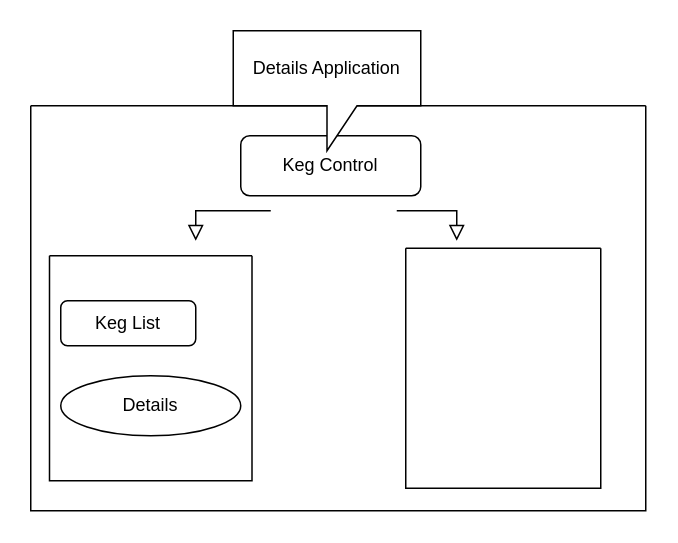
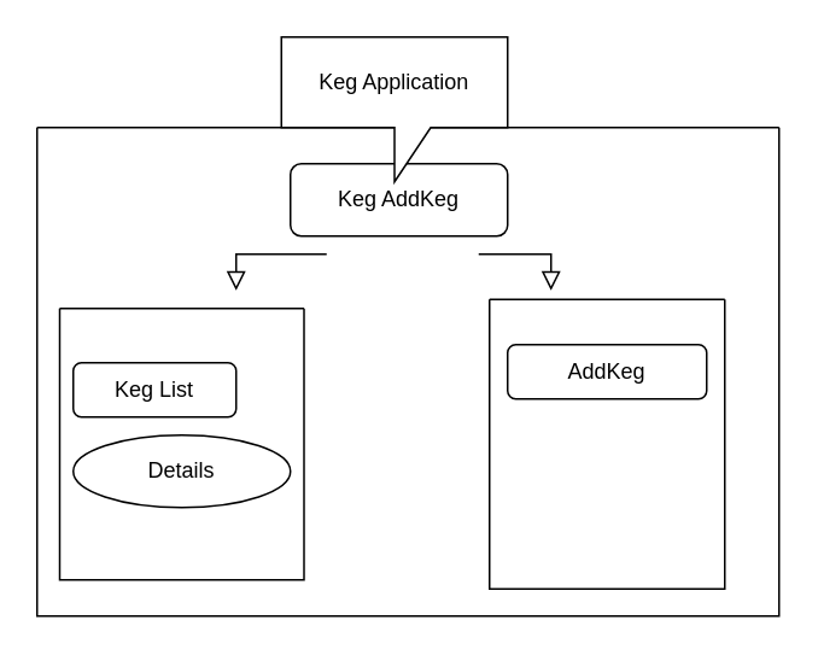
- <mxCell id="11" value="Details Application" style="shape=callout;whiteSpace=wrap;html=1;perimeter=calloutPerimeter;" vertex="1" parent="1"><mxGeometry x="155" y="20" width="125" height="80" as="geometry" /></mxCell>
+ <mxCell id="11" value="Keg Application" style="shape=callout;whiteSpace=wrap;html=1;perimeter=calloutPerimeter;" vertex="1" parent="1"><mxGeometry x="155" y="20" width="125" height="80" as="geometry" /></mxCell>
- <mxCell id="3" value="Keg Control" style="rounded=1;whiteSpace=wrap;html=1;fontSize=12;glass=0;strokeWidth=1;shadow=0;" parent="1" vertex="1"><mxGeometry x="160" y="90" width="120" height="40" as="geometry" /></mxCell>
+ <mxCell id="3" value="Keg AddKeg" style="rounded=1;whiteSpace=wrap;html=1;fontSize=12;glass=0;strokeWidth=1;shadow=0;" parent="1" vertex="1"><mxGeometry x="160" y="90" width="120" height="40" as="geometry" /></mxCell>
+ <mxCell id="4" value="AddKeg" style="rounded=1;whiteSpace=wrap;html=1;fontSize=12;glass=0;strokeWidth=1;shadow=0;" parent="1" vertex="1"><mxGeometry x="280" y="190" width="110" height="30" as="geometry" /></mxCell>
- <mxCell id="7" value="Details" style="ellipse;whiteSpace=wrap;html=1;" vertex="1" parent="1"><mxGeometry x="40" y="250" width="120" height="40" as="geometry" /></mxCell>
+ <mxCell id="7" value="Details" style="ellipse;whiteSpace=wrap;html=1;" vertex="1" parent="1"><mxGeometry x="40" y="240" width="120" height="40" as="geometry" /></mxCell>
